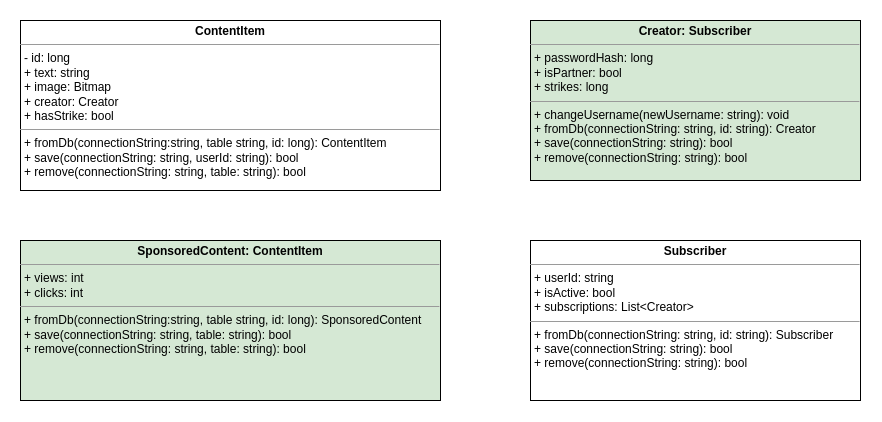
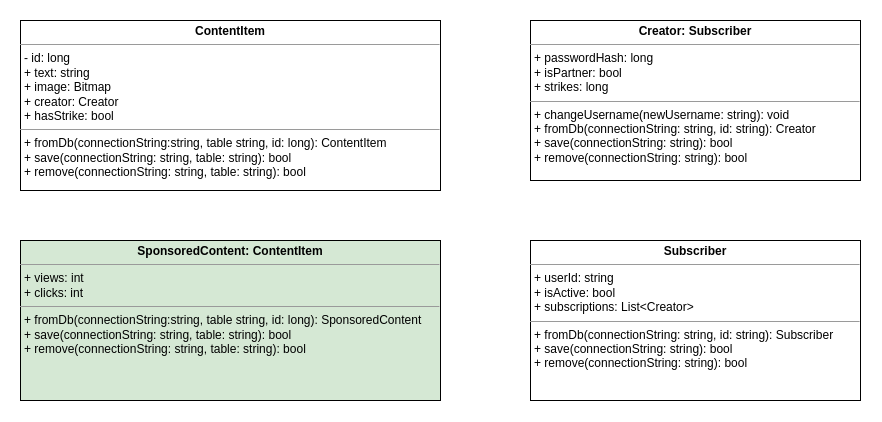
- <mxCell id="2" value="&lt;p style=&quot;margin: 0px ; margin-top: 4px ; text-align: center&quot;&gt;&lt;b&gt;ContentItem&lt;/b&gt;&lt;/p&gt;&lt;hr size=&quot;1&quot;&gt;&lt;p style=&quot;margin: 0px ; margin-left: 4px&quot;&gt;- id: long&lt;br&gt;&lt;/p&gt;&lt;p style=&quot;margin: 0px ; margin-left: 4px&quot;&gt;+ text: string&lt;/p&gt;&lt;p style=&quot;margin: 0px ; margin-left: 4px&quot;&gt;+ image: Bitmap&lt;/p&gt;&lt;p style=&quot;margin: 0px ; margin-left: 4px&quot;&gt;+ creator: Creator&lt;/p&gt;&lt;p style=&quot;margin: 0px ; margin-left: 4px&quot;&gt;+ hasStrike: bool&lt;/p&gt;&lt;hr size=&quot;1&quot;&gt;&lt;p style=&quot;margin: 0px ; margin-left: 4px&quot;&gt;+ fromDb(connectionString:string, table string, id: long): ContentItem&lt;/p&gt;&lt;p style=&quot;margin: 0px ; margin-left: 4px&quot;&gt;+ save(connectionString: string, userId: string): bool&lt;/p&gt;&lt;p style=&quot;margin: 0px ; margin-left: 4px&quot;&gt;+ remove(connectionString: string, table: string): bool&lt;/p&gt;" style="verticalAlign=top;align=left;overflow=fill;fontSize=12;fontFamily=Helvetica;html=1;" vertex="1" parent="1"><mxGeometry x="20" y="20" width="420" height="170" as="geometry" /></mxCell>
+ <mxCell id="2" value="&lt;p style=&quot;margin: 0px ; margin-top: 4px ; text-align: center&quot;&gt;&lt;b&gt;ContentItem&lt;/b&gt;&lt;/p&gt;&lt;hr size=&quot;1&quot;&gt;&lt;p style=&quot;margin: 0px ; margin-left: 4px&quot;&gt;- id: long&lt;br&gt;&lt;/p&gt;&lt;p style=&quot;margin: 0px ; margin-left: 4px&quot;&gt;+ text: string&lt;/p&gt;&lt;p style=&quot;margin: 0px ; margin-left: 4px&quot;&gt;+ image: Bitmap&lt;/p&gt;&lt;p style=&quot;margin: 0px ; margin-left: 4px&quot;&gt;+ creator: Creator&lt;/p&gt;&lt;p style=&quot;margin: 0px ; margin-left: 4px&quot;&gt;+ hasStrike: bool&lt;/p&gt;&lt;hr size=&quot;1&quot;&gt;&lt;p style=&quot;margin: 0px ; margin-left: 4px&quot;&gt;+ fromDb(connectionString:string, table string, id: long): ContentItem&lt;/p&gt;&lt;p style=&quot;margin: 0px ; margin-left: 4px&quot;&gt;+ save(connectionString: string, table: string): bool&lt;/p&gt;&lt;p style=&quot;margin: 0px ; margin-left: 4px&quot;&gt;+ remove(connectionString: string, table: string): bool&lt;/p&gt;" style="verticalAlign=top;align=left;overflow=fill;fontSize=12;fontFamily=Helvetica;html=1;" vertex="1" parent="1"><mxGeometry x="20" y="20" width="420" height="170" as="geometry" /></mxCell>
- <mxCell id="3" value="&lt;p style=&quot;margin: 0px ; margin-top: 4px ; text-align: center&quot;&gt;&lt;b&gt;Creator: Subscriber&lt;br&gt;&lt;/b&gt;&lt;/p&gt;&lt;hr size=&quot;1&quot;&gt;&lt;p style=&quot;margin: 0px ; margin-left: 4px&quot;&gt;+ passwordHash: long&lt;/p&gt;&lt;p style=&quot;margin: 0px ; margin-left: 4px&quot;&gt;+ isPartner: bool&lt;br&gt;&lt;/p&gt;&lt;p style=&quot;margin: 0px ; margin-left: 4px&quot;&gt;+ strikes: long&lt;br&gt;&lt;/p&gt;&lt;hr size=&quot;1&quot;&gt;&lt;p style=&quot;margin: 0px ; margin-left: 4px&quot;&gt;+ changeUsername(newUsername: string): void&lt;br&gt;&lt;/p&gt;&lt;p style=&quot;margin: 0px ; margin-left: 4px&quot;&gt; + fromDb(connectionString: string, id: string): Creator&lt;/p&gt;&lt;p style=&quot;margin: 0px ; margin-left: 4px&quot;&gt;+ save(connectionString: string): bool&lt;br&gt;&lt;/p&gt;&lt;p style=&quot;margin: 0px ; margin-left: 4px&quot;&gt;+ remove(connectionString: string): bool&lt;br&gt;&lt;/p&gt;" style="verticalAlign=top;align=left;overflow=fill;fontSize=12;fontFamily=Helvetica;html=1;fillColor=#d5e8d4;" vertex="1" parent="1"><mxGeometry x="530" y="20" width="330" height="160" as="geometry" /></mxCell>
+ <mxCell id="3" value="&lt;p style=&quot;margin: 0px ; margin-top: 4px ; text-align: center&quot;&gt;&lt;b&gt;Creator: Subscriber&lt;br&gt;&lt;/b&gt;&lt;/p&gt;&lt;hr size=&quot;1&quot;&gt;&lt;p style=&quot;margin: 0px ; margin-left: 4px&quot;&gt;+ passwordHash: long&lt;/p&gt;&lt;p style=&quot;margin: 0px ; margin-left: 4px&quot;&gt;+ isPartner: bool&lt;br&gt;&lt;/p&gt;&lt;p style=&quot;margin: 0px ; margin-left: 4px&quot;&gt;+ strikes: long&lt;br&gt;&lt;/p&gt;&lt;hr size=&quot;1&quot;&gt;&lt;p style=&quot;margin: 0px ; margin-left: 4px&quot;&gt;+ changeUsername(newUsername: string): void&lt;br&gt;&lt;/p&gt;&lt;p style=&quot;margin: 0px ; margin-left: 4px&quot;&gt; + fromDb(connectionString: string, id: string): Creator&lt;/p&gt;&lt;p style=&quot;margin: 0px ; margin-left: 4px&quot;&gt;+ save(connectionString: string): bool&lt;br&gt;&lt;/p&gt;&lt;p style=&quot;margin: 0px ; margin-left: 4px&quot;&gt;+ remove(connectionString: string): bool&lt;br&gt;&lt;/p&gt;" style="verticalAlign=top;align=left;overflow=fill;fontSize=12;fontFamily=Helvetica;html=1;" vertex="1" parent="1"><mxGeometry x="530" y="20" width="330" height="160" as="geometry" /></mxCell>
